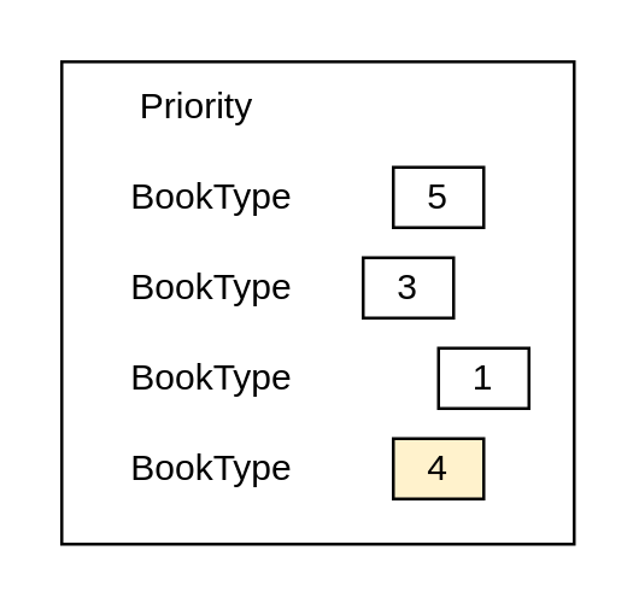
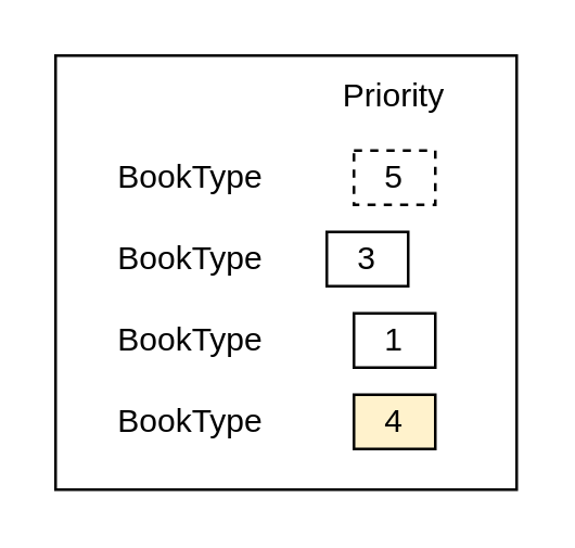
- <mxCell id="11" value="Priority" style="text;html=1;strokeColor=none;fillColor=none;align=center;verticalAlign=middle;whiteSpace=wrap;rounded=0;" vertex="1" parent="1"><mxGeometry x="45" y="25" width="40" height="20" as="geometry" /></mxCell>
+ <mxCell id="11" value="Priority" style="text;html=1;strokeColor=none;fillColor=none;align=center;verticalAlign=middle;whiteSpace=wrap;rounded=0;" vertex="1" parent="1"><mxGeometry x="125" y="25" width="40" height="20" as="geometry" /></mxCell>
- <mxCell id="3" value="5" style="rounded=0;whiteSpace=wrap;html=1;" vertex="1" parent="1"><mxGeometry x="130" y="55" width="30" height="20" as="geometry" /></mxCell>
+ <mxCell id="3" value="5" style="rounded=0;whiteSpace=wrap;html=1;dashed=1;" vertex="1" parent="1"><mxGeometry x="130" y="55" width="30" height="20" as="geometry" /></mxCell>
- <mxCell id="5" value="1" style="rounded=0;whiteSpace=wrap;html=1;" vertex="1" parent="1"><mxGeometry x="145" y="115" width="30" height="20" as="geometry" /></mxCell>
+ <mxCell id="5" value="1" style="rounded=0;whiteSpace=wrap;html=1;" vertex="1" parent="1"><mxGeometry x="130" y="115" width="30" height="20" as="geometry" /></mxCell>
